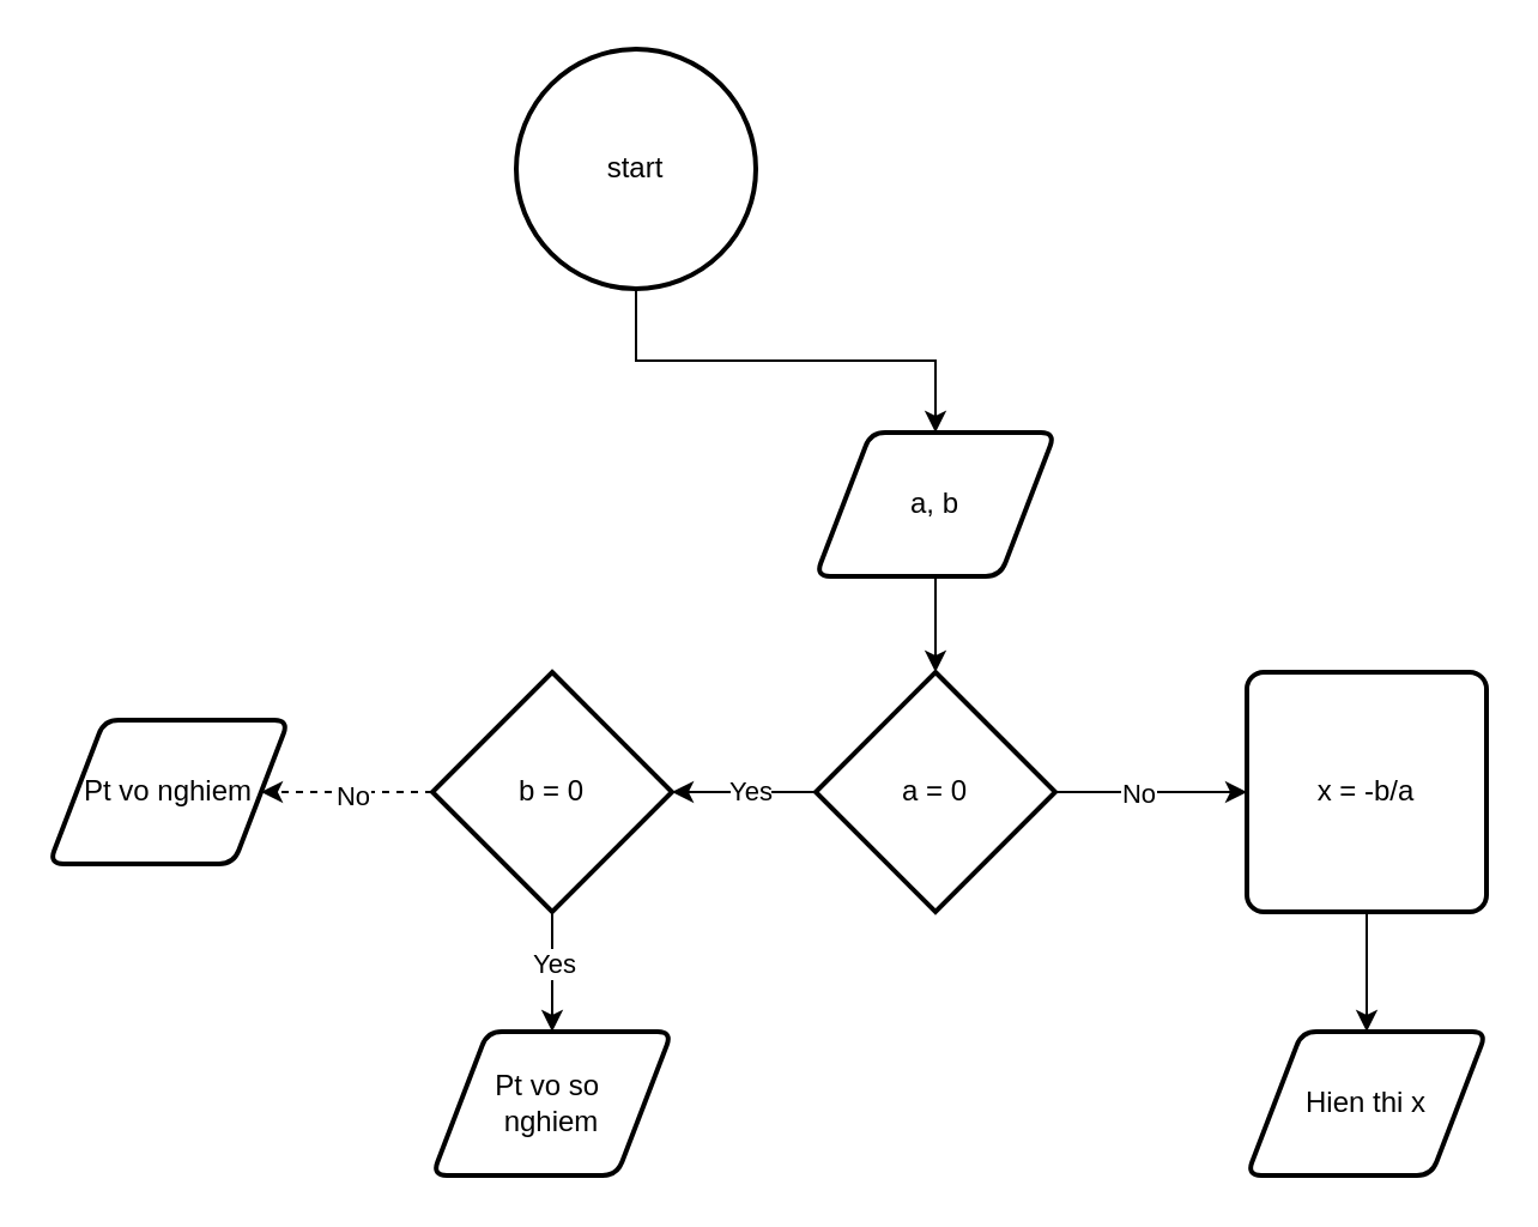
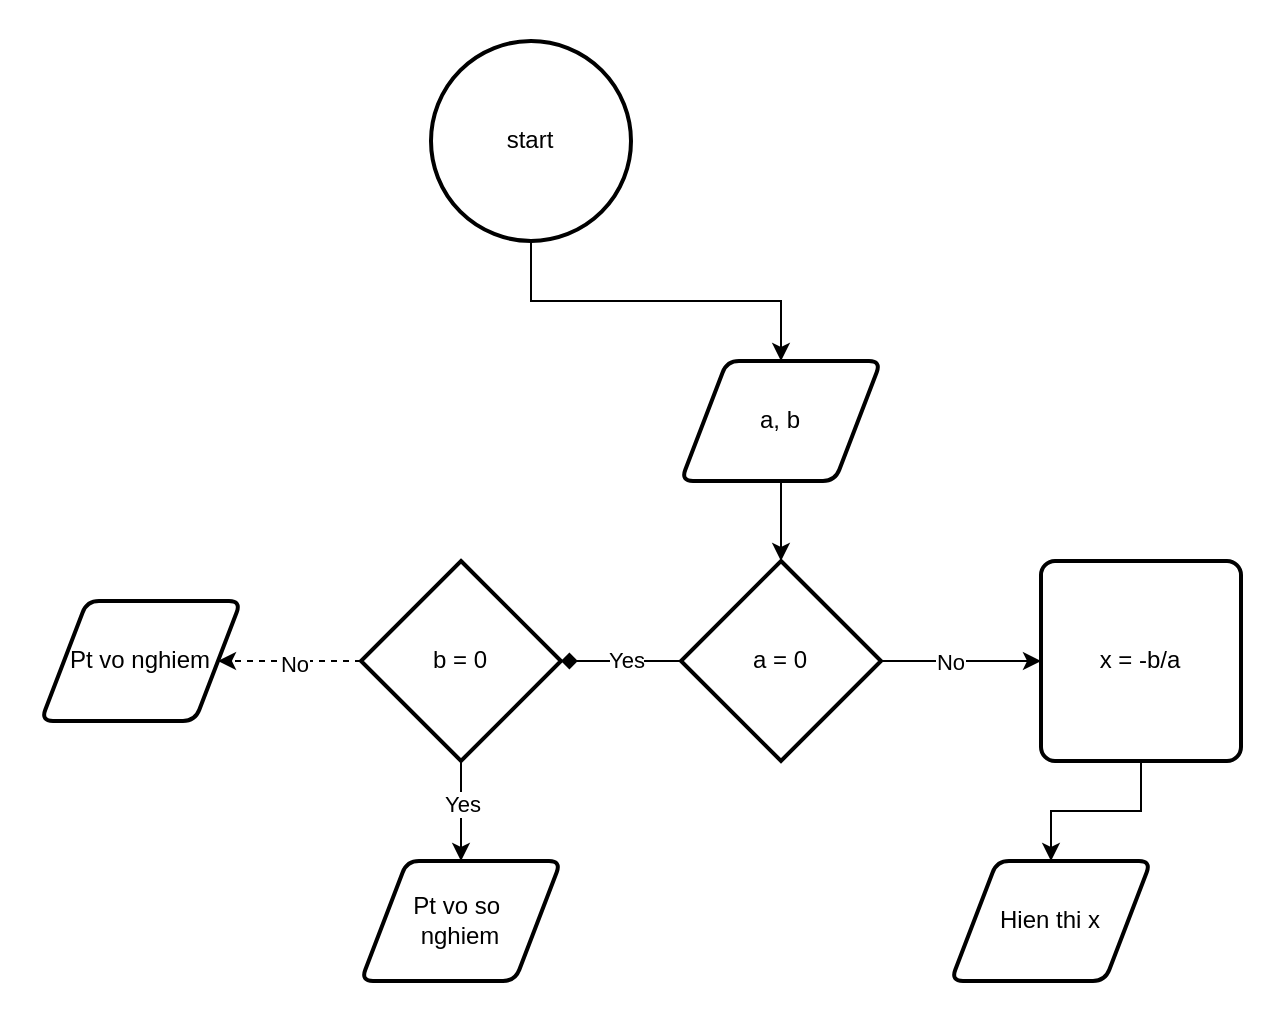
- <mxCell id="6" style="edgeStyle=orthogonalEdgeStyle;rounded=0;orthogonalLoop=1;jettySize=auto;html=1;exitX=0;exitY=0.5;exitDx=0;exitDy=0;exitPerimeter=0;entryX=1;entryY=0.5;entryDx=0;entryDy=0;entryPerimeter=0;" edge="1" parent="1" source="10" target="15"><mxGeometry relative="1" as="geometry" /></mxCell>
+ <mxCell id="6" style="edgeStyle=orthogonalEdgeStyle;rounded=0;orthogonalLoop=1;jettySize=auto;html=1;exitX=0;exitY=0.5;exitDx=0;exitDy=0;exitPerimeter=0;entryX=1;entryY=0.5;entryDx=0;entryDy=0;entryPerimeter=0;endArrow=diamond;" edge="1" parent="1" source="10" target="15"><mxGeometry relative="1" as="geometry" /></mxCell>
- <mxCell id="20" value="Hien thi x" style="shape=parallelogram;html=1;strokeWidth=2;perimeter=parallelogramPerimeter;whiteSpace=wrap;rounded=1;arcSize=12;size=0.23;" vertex="1" parent="1"><mxGeometry x="520" y="430" width="100" height="60" as="geometry" /></mxCell>
+ <mxCell id="20" value="Hien thi x" style="shape=parallelogram;html=1;strokeWidth=2;perimeter=parallelogramPerimeter;whiteSpace=wrap;rounded=1;arcSize=12;size=0.23;" vertex="1" parent="1"><mxGeometry x="475" y="430" width="100" height="60" as="geometry" /></mxCell>
